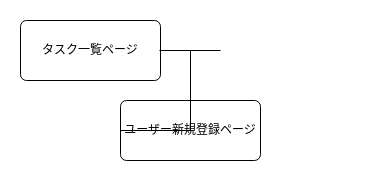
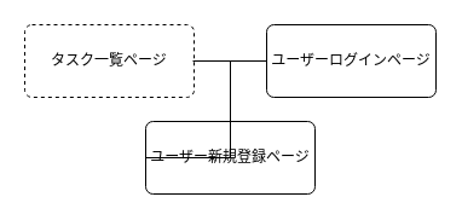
- <mxCell id="2" value="タスク一覧ページ" style="rounded=1;arcSize=10;whiteSpace=wrap;html=1;align=center;" vertex="1" parent="1"><mxGeometry x="20" y="20" width="140" height="60" as="geometry" /></mxCell>
+ <mxCell id="2" value="タスク一覧ページ" style="rounded=1;arcSize=10;whiteSpace=wrap;html=1;align=center;dashed=1;" vertex="1" parent="1"><mxGeometry x="20" y="20" width="140" height="60" as="geometry" /></mxCell>
+ <mxCell id="3" value="ユーザーログインページ" style="rounded=1;arcSize=10;whiteSpace=wrap;html=1;align=center;" vertex="1" parent="1"><mxGeometry x="220" y="20" width="140" height="60" as="geometry" /></mxCell>
